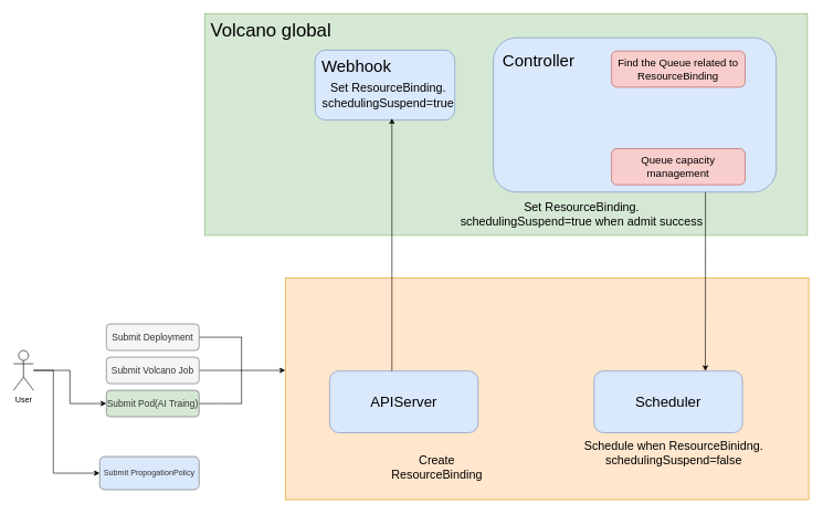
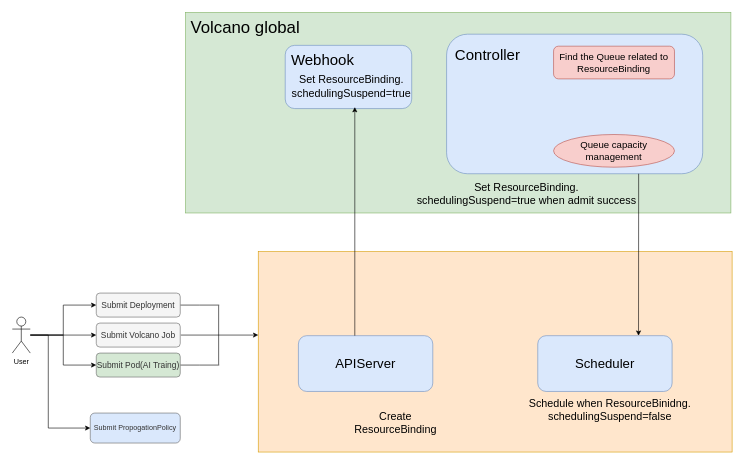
- <mxCell id="13" value="&lt;font style=&quot;font-size: 16px;&quot;&gt;Queue capacity management&lt;/font&gt;" style="rounded=1;whiteSpace=wrap;html=1;fillColor=#f8cecc;strokeColor=#b85450;" vertex="1" parent="9"><mxGeometry x="178.335" y="167.229" width="201.615" height="54.531" as="geometry" /></mxCell>
+ <mxCell id="13" value="&lt;font style=&quot;font-size: 16px;&quot;&gt;Queue capacity management&lt;/font&gt;" style="ellipse;whiteSpace=wrap;html=1;fillColor=#f8cecc;strokeColor=#b85450;" vertex="1" parent="9"><mxGeometry x="178.335" y="167.229" width="201.615" height="54.531" as="geometry" /></mxCell>
+ <mxCell id="19" style="edgeStyle=orthogonalEdgeStyle;rounded=0;orthogonalLoop=1;jettySize=auto;html=1;entryX=0;entryY=0.5;entryDx=0;entryDy=0;" parent="18" source="23" target="25" edge="1"><mxGeometry relative="1" as="geometry" /></mxCell>
+ <mxCell id="20" style="edgeStyle=orthogonalEdgeStyle;rounded=0;orthogonalLoop=1;jettySize=auto;html=1;entryX=0;entryY=0.5;entryDx=0;entryDy=0;" parent="18" source="23" target="26" edge="1"><mxGeometry relative="1" as="geometry" /></mxCell>
